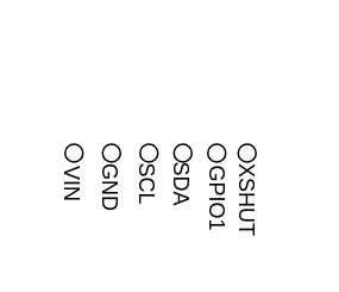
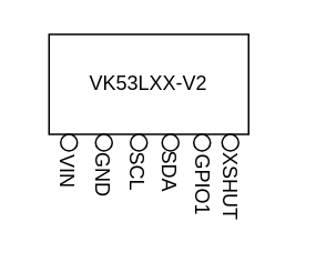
+ <mxCell id="3" value="VK53LXX-V2" style="rounded=0;whiteSpace=wrap;html=1;" parent="2" vertex="1"><mxGeometry width="120" height="60" as="geometry" /></mxCell>
